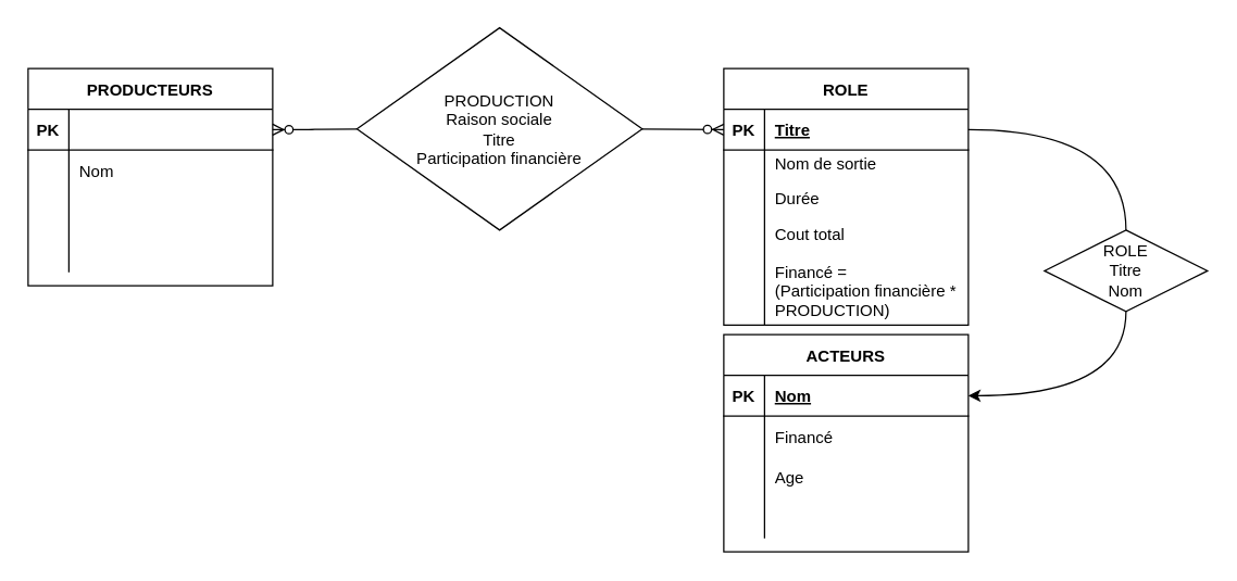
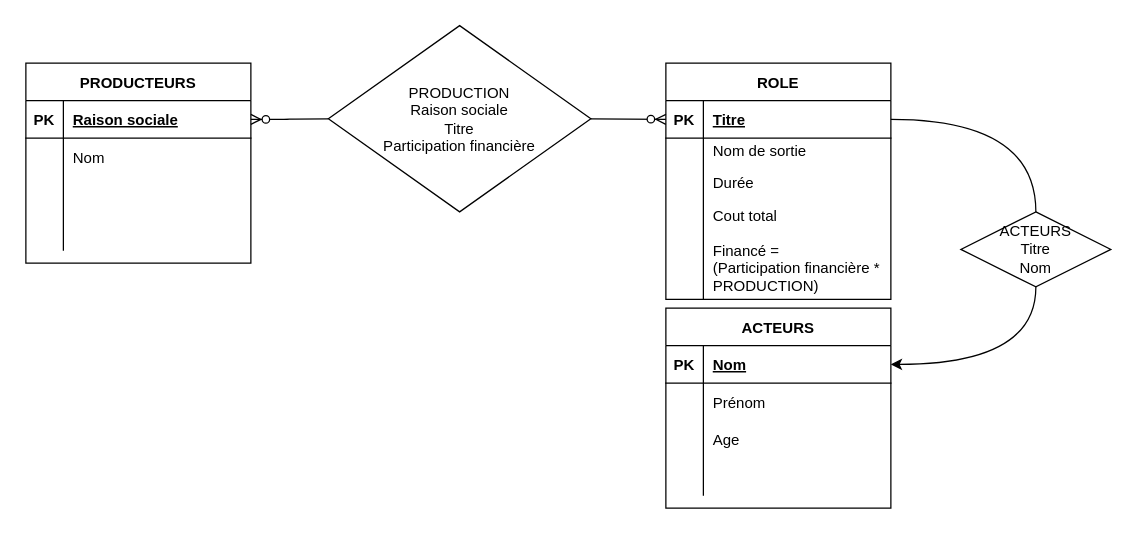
+ <mxCell id="31" value="Raison sociale" style="shape=partialRectangle;connectable=0;fillColor=none;top=0;left=0;bottom=0;right=0;align=left;spacingLeft=6;fontStyle=5;overflow=hidden;" parent="29" vertex="1"><mxGeometry x="30" width="150" height="30" as="geometry"><mxRectangle width="150" height="30" as="alternateBounds" /></mxGeometry></mxCell>
- <mxCell id="42" value="ROLE&lt;br&gt;Titre&lt;br&gt;Nom" style="shape=rhombus;perimeter=rhombusPerimeter;whiteSpace=wrap;html=1;align=center;shadow=0;" parent="1" vertex="1"><mxGeometry x="768" y="169" width="120" height="60" as="geometry" /></mxCell>
+ <mxCell id="42" value="ACTEURS&lt;br&gt;Titre&lt;br&gt;Nom" style="shape=rhombus;perimeter=rhombusPerimeter;whiteSpace=wrap;html=1;align=center;shadow=0;" parent="1" vertex="1"><mxGeometry x="768" y="169" width="120" height="60" as="geometry" /></mxCell>
- <mxCell id="21" value="Financé" style="shape=partialRectangle;connectable=0;fillColor=none;top=0;left=0;bottom=0;right=0;align=left;spacingLeft=6;overflow=hidden;" parent="19" vertex="1"><mxGeometry x="30" width="150" height="30" as="geometry"><mxRectangle width="150" height="30" as="alternateBounds" /></mxGeometry></mxCell>
+ <mxCell id="21" value="Prénom" style="shape=partialRectangle;connectable=0;fillColor=none;top=0;left=0;bottom=0;right=0;align=left;spacingLeft=6;overflow=hidden;" parent="19" vertex="1"><mxGeometry x="30" width="150" height="30" as="geometry"><mxRectangle width="150" height="30" as="alternateBounds" /></mxGeometry></mxCell>
